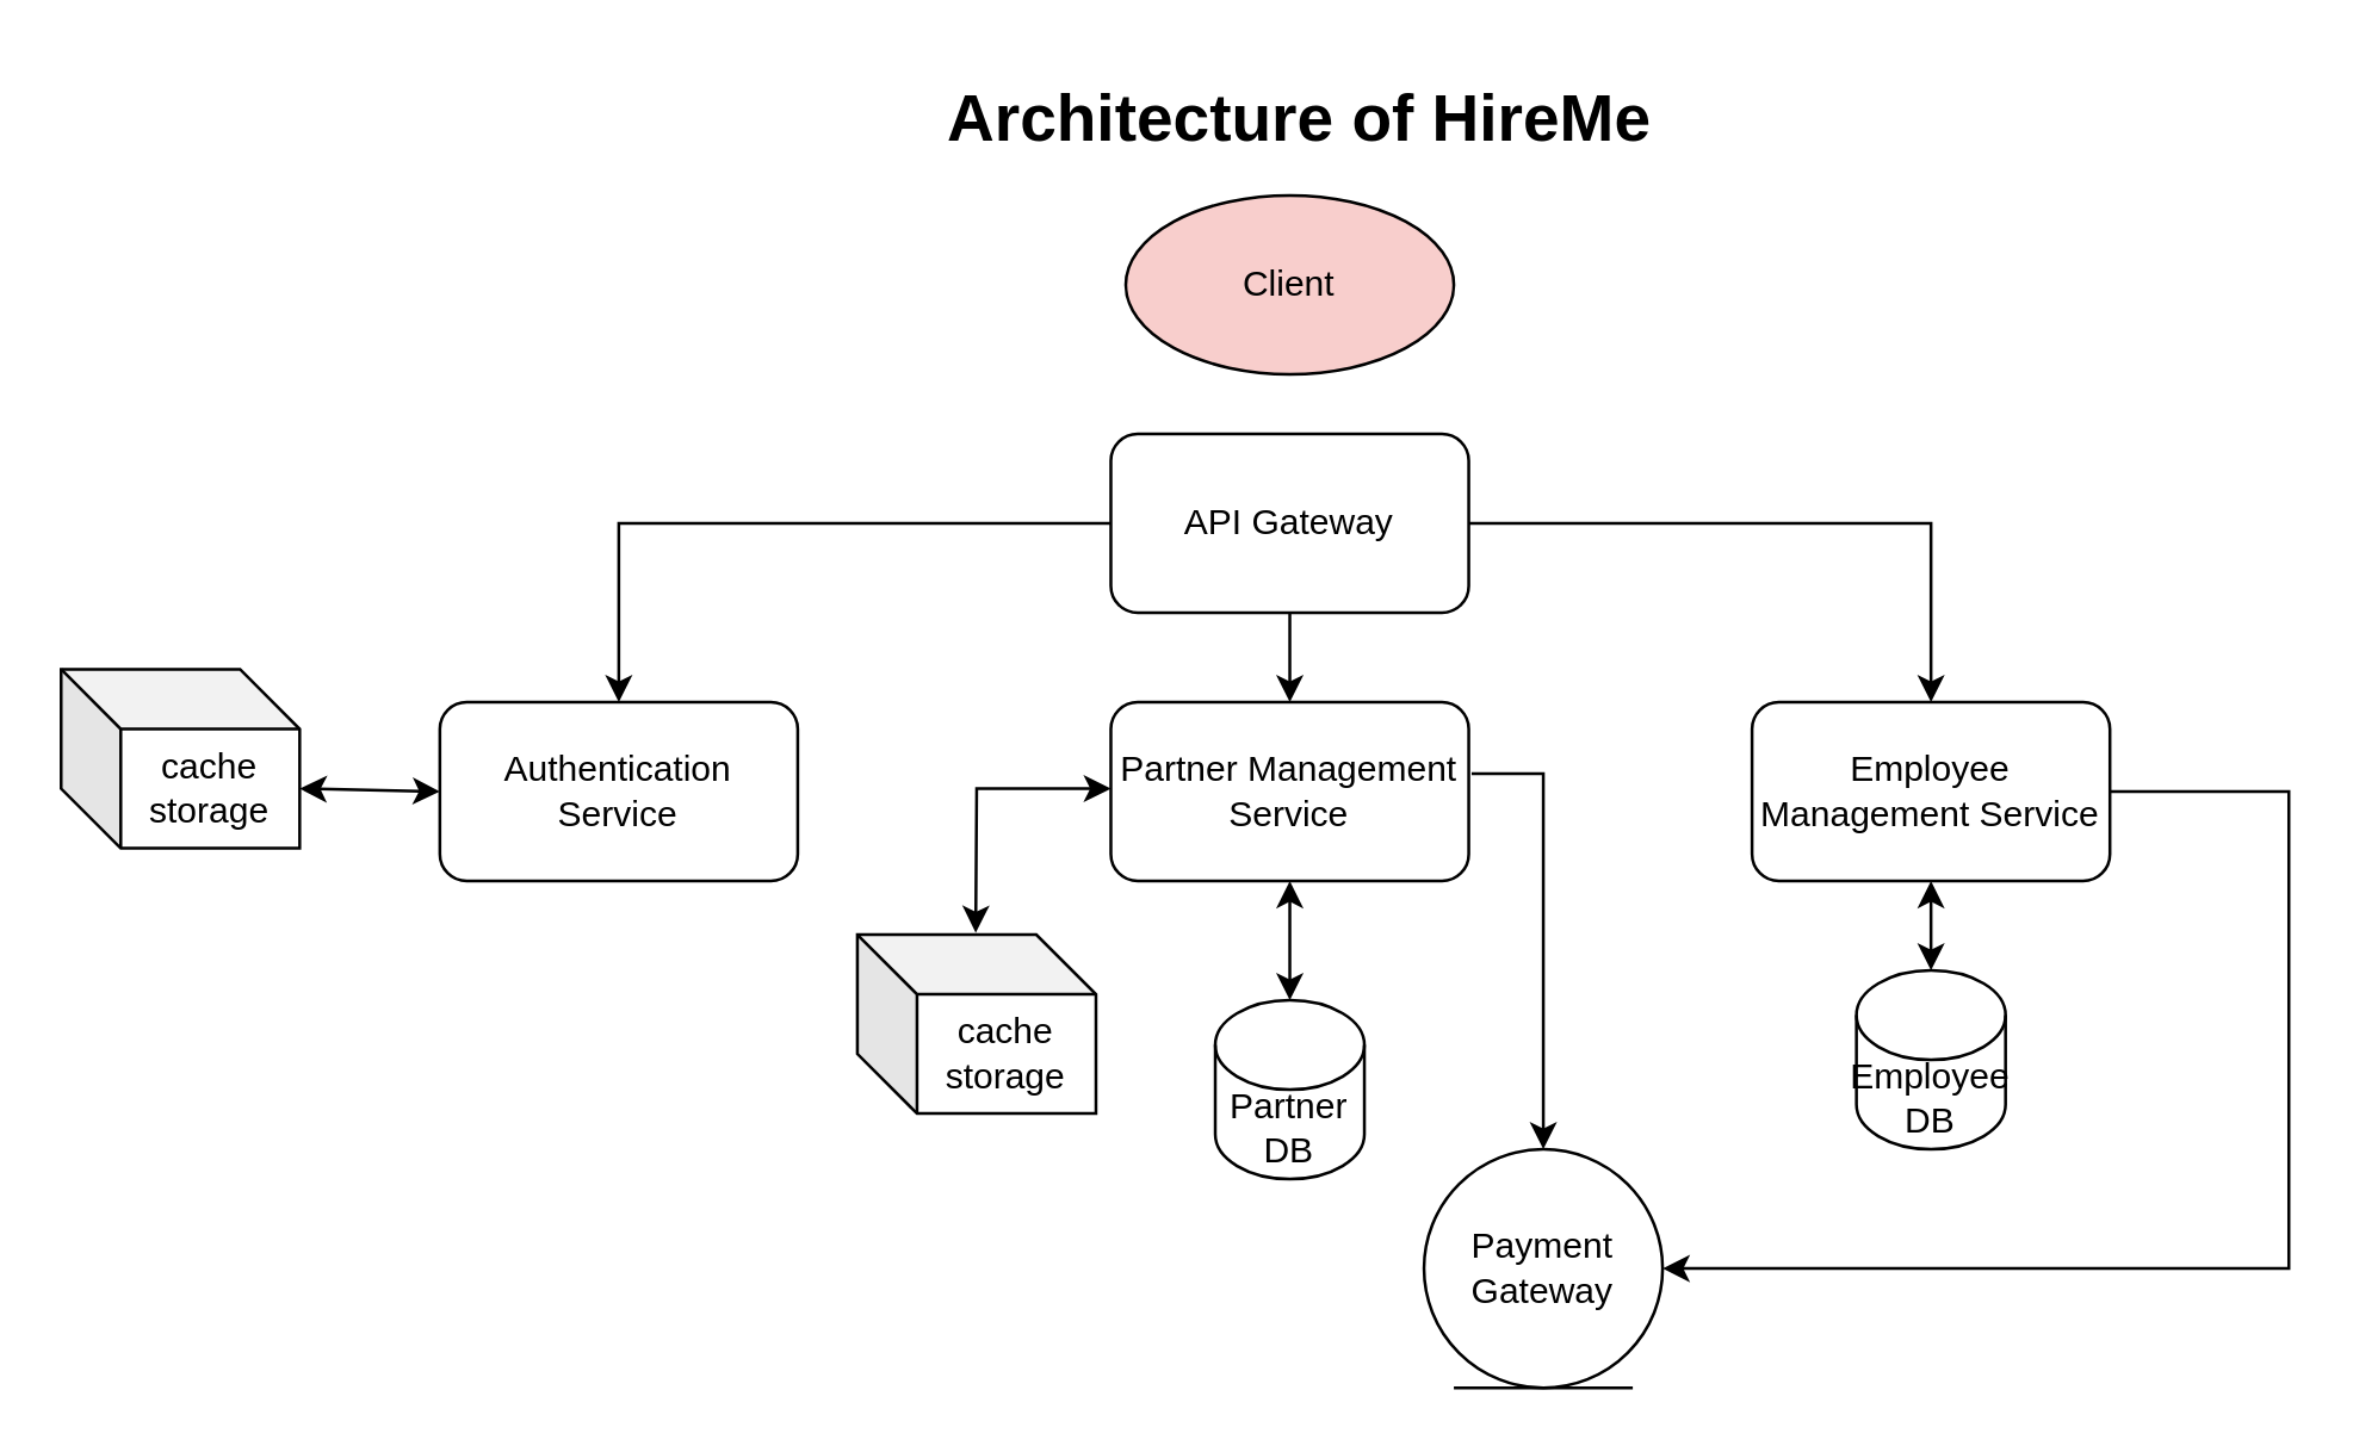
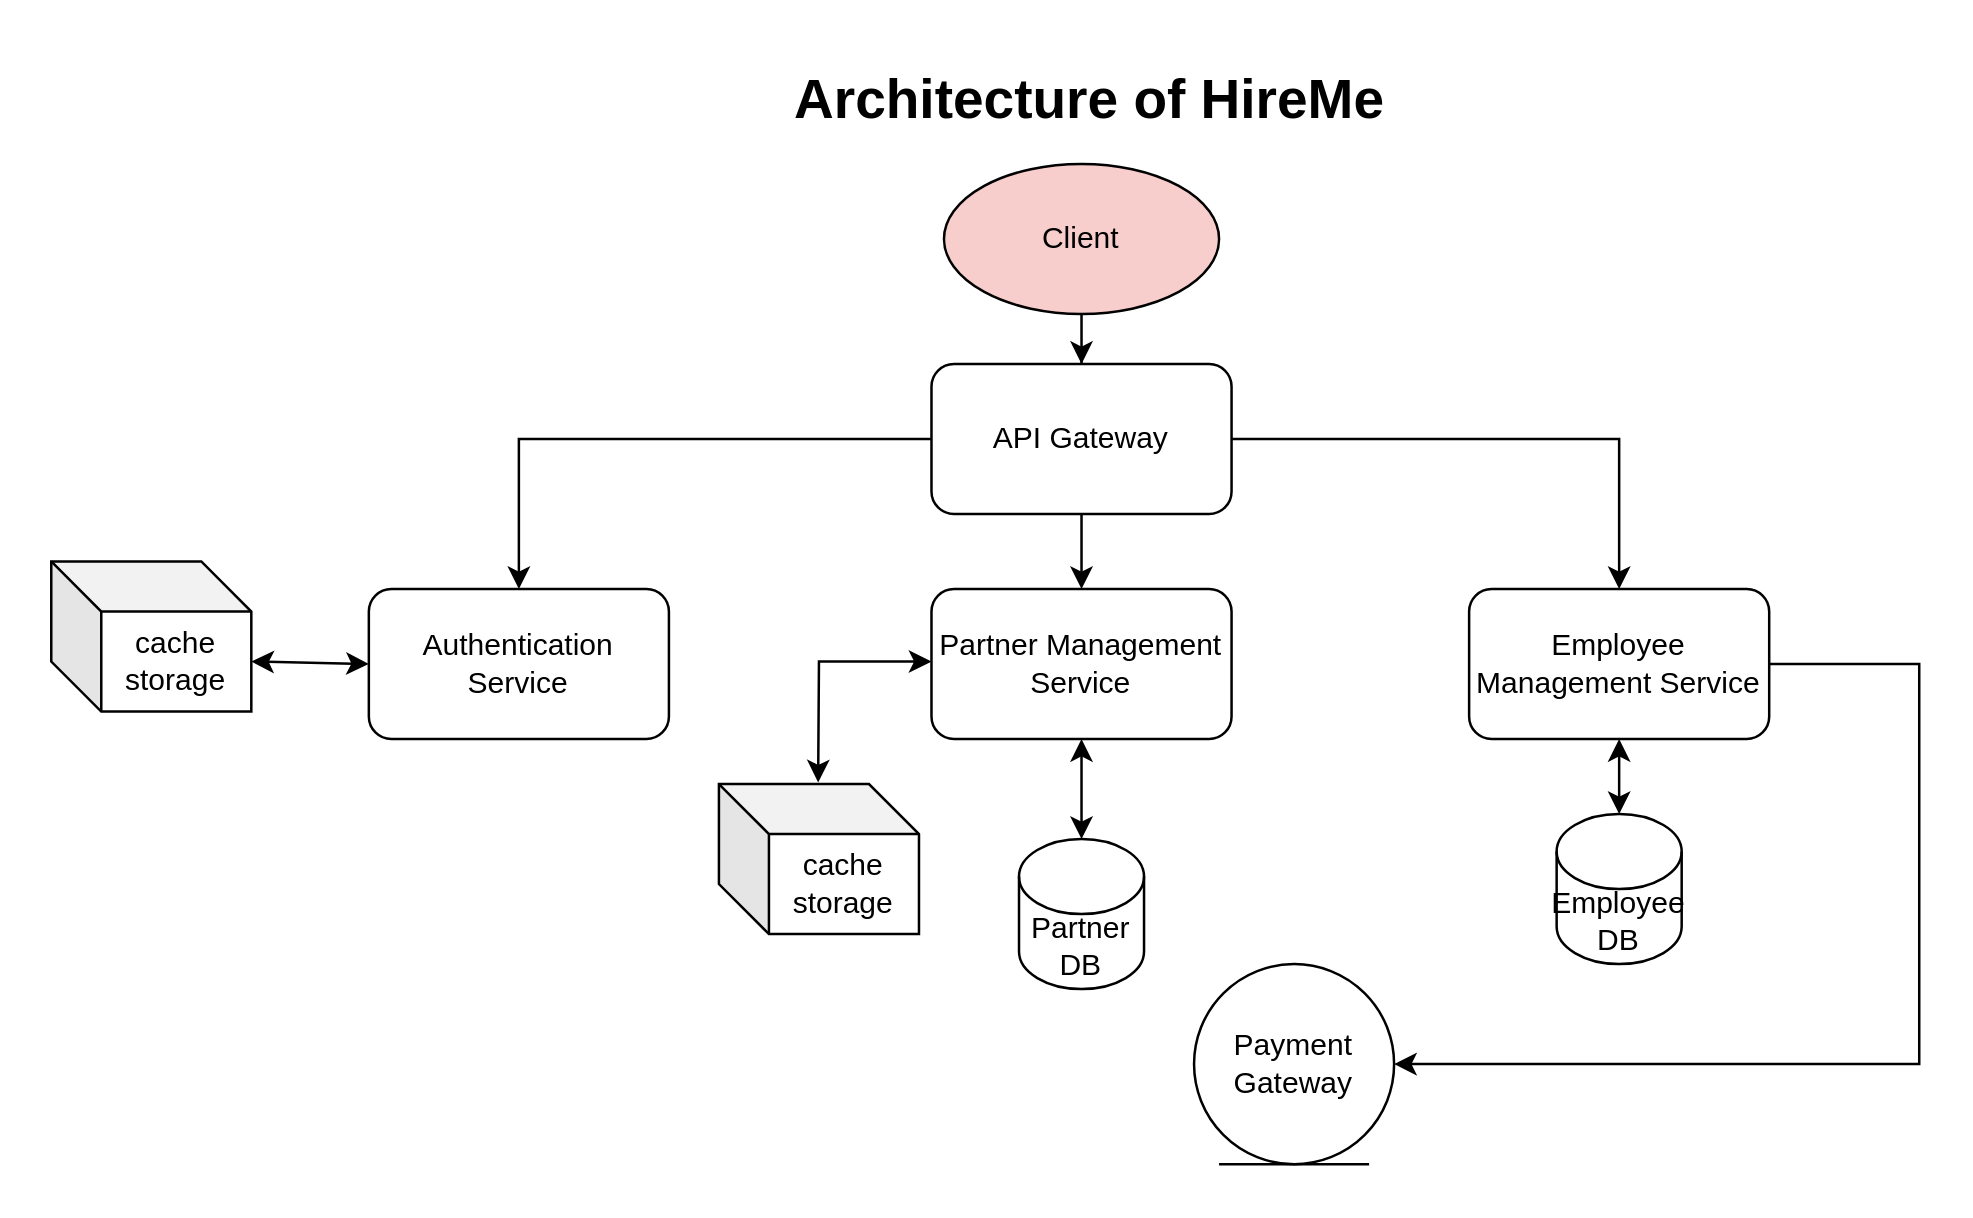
+ <mxCell id="2" style="edgeStyle=orthogonalEdgeStyle;rounded=0;orthogonalLoop=1;jettySize=auto;html=1;" edge="1" parent="1" source="3" target="7"><mxGeometry relative="1" as="geometry" /></mxCell>
- <mxCell id="9" style="edgeStyle=orthogonalEdgeStyle;rounded=0;orthogonalLoop=1;jettySize=auto;html=1;entryX=0.5;entryY=0;entryDx=0;entryDy=0;exitX=1.008;exitY=0.4;exitDx=0;exitDy=0;exitPerimeter=0;" edge="1" parent="1" source="10" target="17"><mxGeometry relative="1" as="geometry" /></mxCell>
